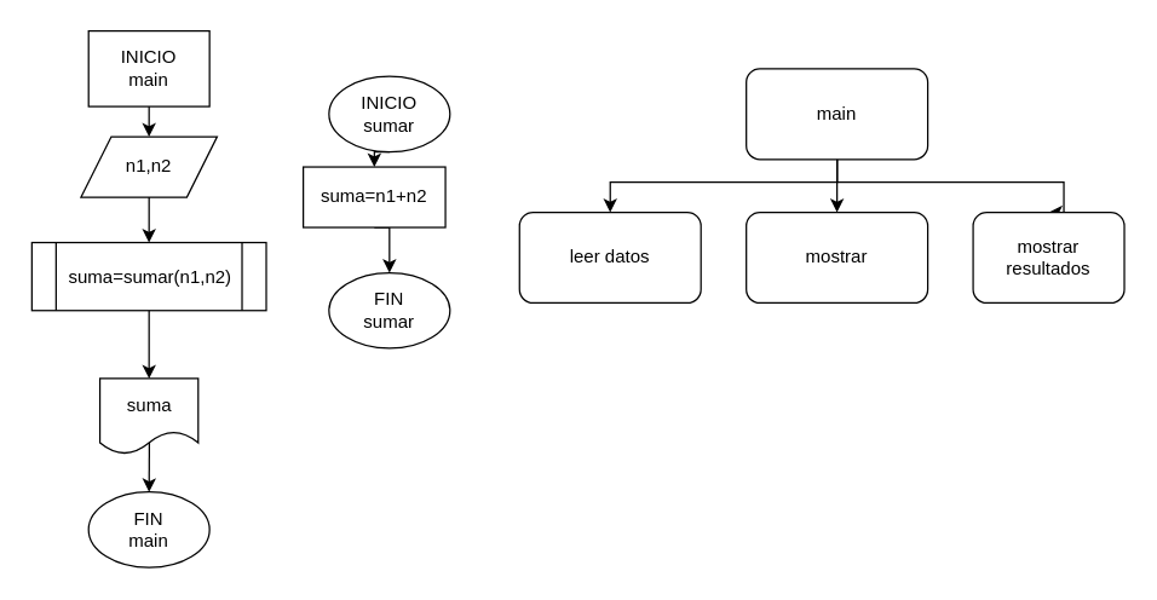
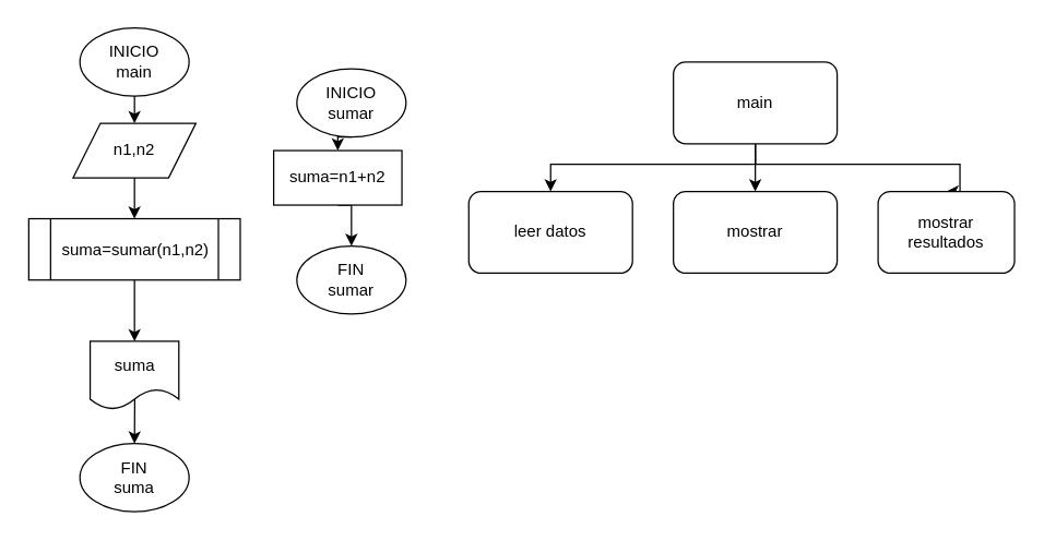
- <mxCell id="3" value="INICIO&lt;br&gt;main" style="whiteSpace=wrap;html=1;rounded=0;" parent="1" vertex="1"><mxGeometry x="58" y="20" width="80" height="50" as="geometry" /></mxCell>
+ <mxCell id="3" value="INICIO&lt;br&gt;main" style="ellipse;whiteSpace=wrap;html=1;" parent="1" vertex="1"><mxGeometry x="58" y="20" width="80" height="50" as="geometry" /></mxCell>
- <mxCell id="7" value="FIN&lt;br&gt;main" style="ellipse;whiteSpace=wrap;html=1;" parent="1" vertex="1"><mxGeometry x="58" y="325" width="80" height="50" as="geometry" /></mxCell>
+ <mxCell id="7" value="FIN&lt;br&gt;suma" style="ellipse;whiteSpace=wrap;html=1;" parent="1" vertex="1"><mxGeometry x="58" y="325" width="80" height="50" as="geometry" /></mxCell>
